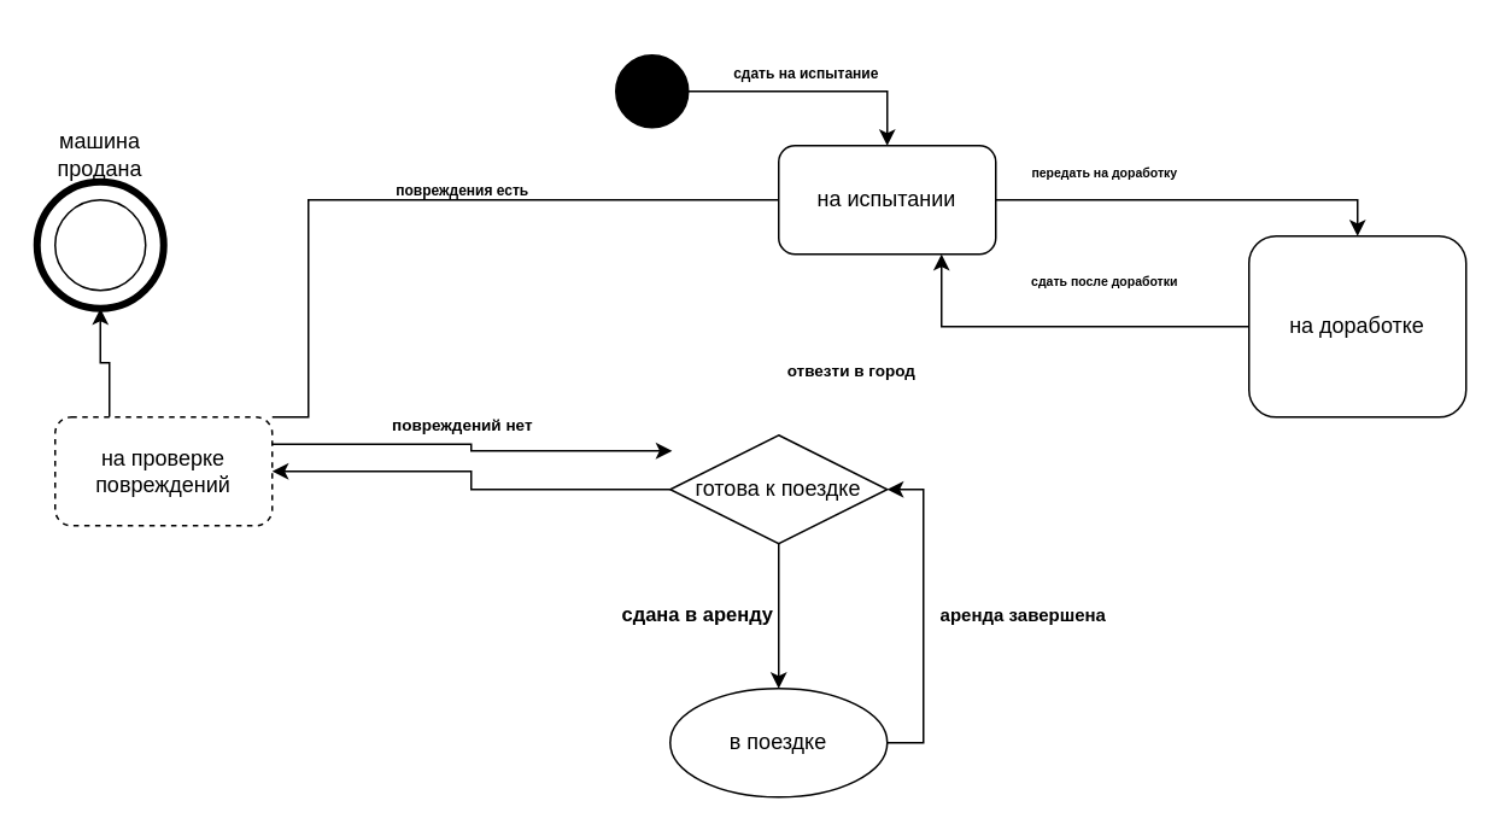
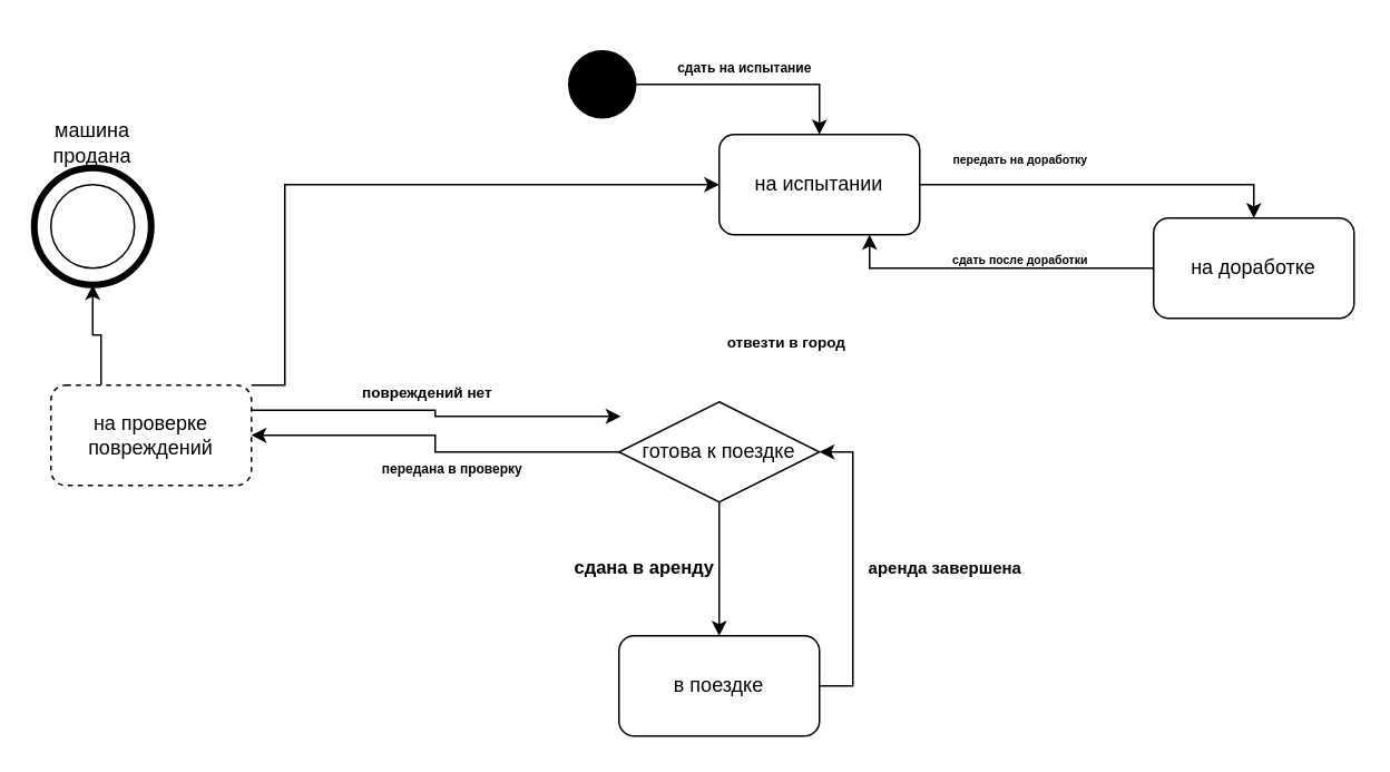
- <mxCell id="24" value="&lt;font style=&quot;font-size: 8px;&quot;&gt;повреждения есть&lt;/font&gt;" style="text;strokeColor=none;fillColor=none;html=1;fontSize=24;fontStyle=1;verticalAlign=middle;align=center;" vertex="1" parent="1"><mxGeometry x="220" y="90" width="70" height="20" as="geometry" /></mxCell>
- <mxCell id="14" style="edgeStyle=orthogonalEdgeStyle;rounded=0;orthogonalLoop=1;jettySize=auto;html=1;exitX=1;exitY=0;exitDx=0;exitDy=0;entryX=0;entryY=0.5;entryDx=0;entryDy=0;endArrow=none;" edge="1" parent="1" source="16" target="11"><mxGeometry relative="1" as="geometry"><Array as="points"><mxPoint x="170" y="230" /><mxPoint x="170" y="110" /></Array></mxGeometry></mxCell>
+ <mxCell id="14" style="edgeStyle=orthogonalEdgeStyle;rounded=0;orthogonalLoop=1;jettySize=auto;html=1;exitX=1;exitY=0;exitDx=0;exitDy=0;entryX=0;entryY=0.5;entryDx=0;entryDy=0;" edge="1" parent="1" source="16" target="11"><mxGeometry relative="1" as="geometry"><Array as="points"><mxPoint x="170" y="230" /><mxPoint x="170" y="110" /></Array></mxGeometry></mxCell>
- <mxCell id="13" value="на доработке" style="rounded=1;whiteSpace=wrap;html=1;" vertex="1" parent="1"><mxGeometry x="690" y="130" width="120" height="100" as="geometry" /></mxCell>
+ <mxCell id="13" value="на доработке" style="rounded=1;whiteSpace=wrap;html=1;" vertex="1" parent="1"><mxGeometry x="690" y="130" width="120" height="60" as="geometry" /></mxCell>
+ <mxCell id="23" value="&lt;font style=&quot;font-size: 8px;&quot;&gt;передана в проверку&lt;/font&gt;" style="text;strokeColor=none;fillColor=none;html=1;fontSize=24;fontStyle=1;verticalAlign=middle;align=center;" vertex="1" parent="1"><mxGeometry x="230" y="260" width="80" height="30" as="geometry" /></mxCell>
- <mxCell id="9" value="в поездке" style="ellipse;whiteSpace=wrap;html=1;" vertex="1" parent="1"><mxGeometry x="370" y="380" width="120" height="60" as="geometry" /></mxCell>
+ <mxCell id="9" value="в поездке" style="rounded=1;whiteSpace=wrap;html=1;" vertex="1" parent="1"><mxGeometry x="370" y="380" width="120" height="60" as="geometry" /></mxCell>
